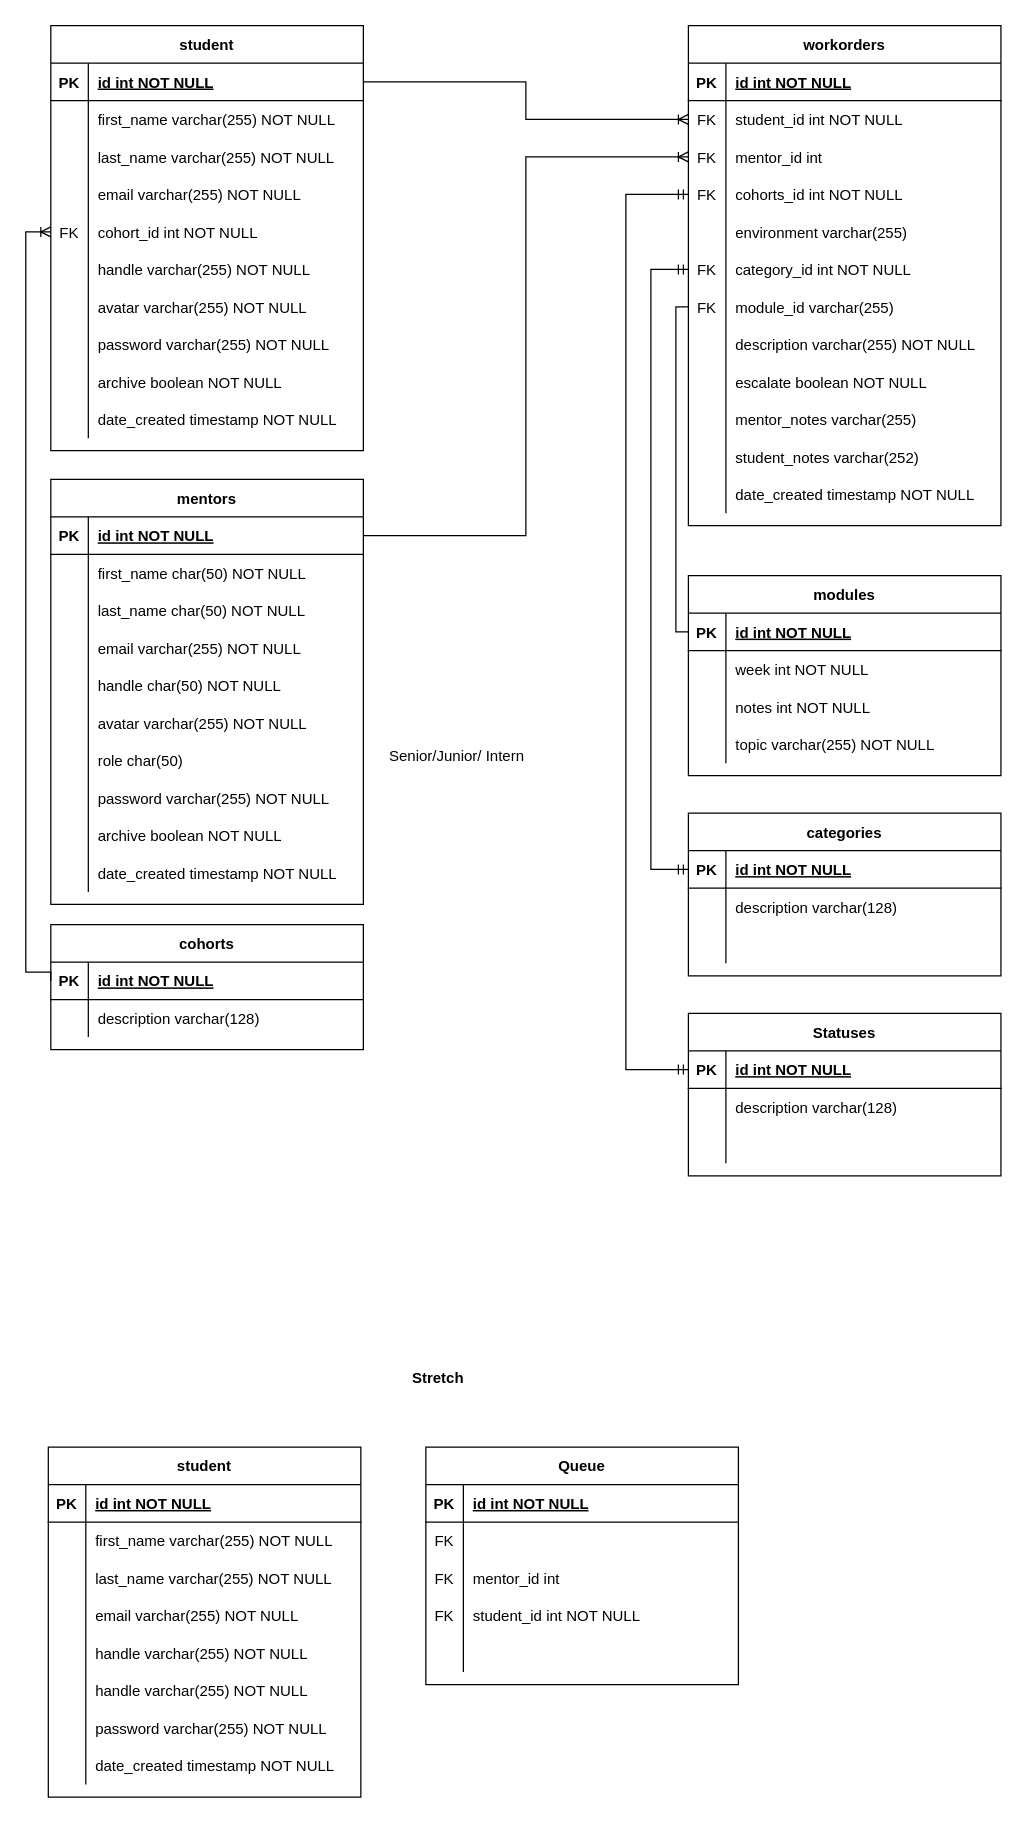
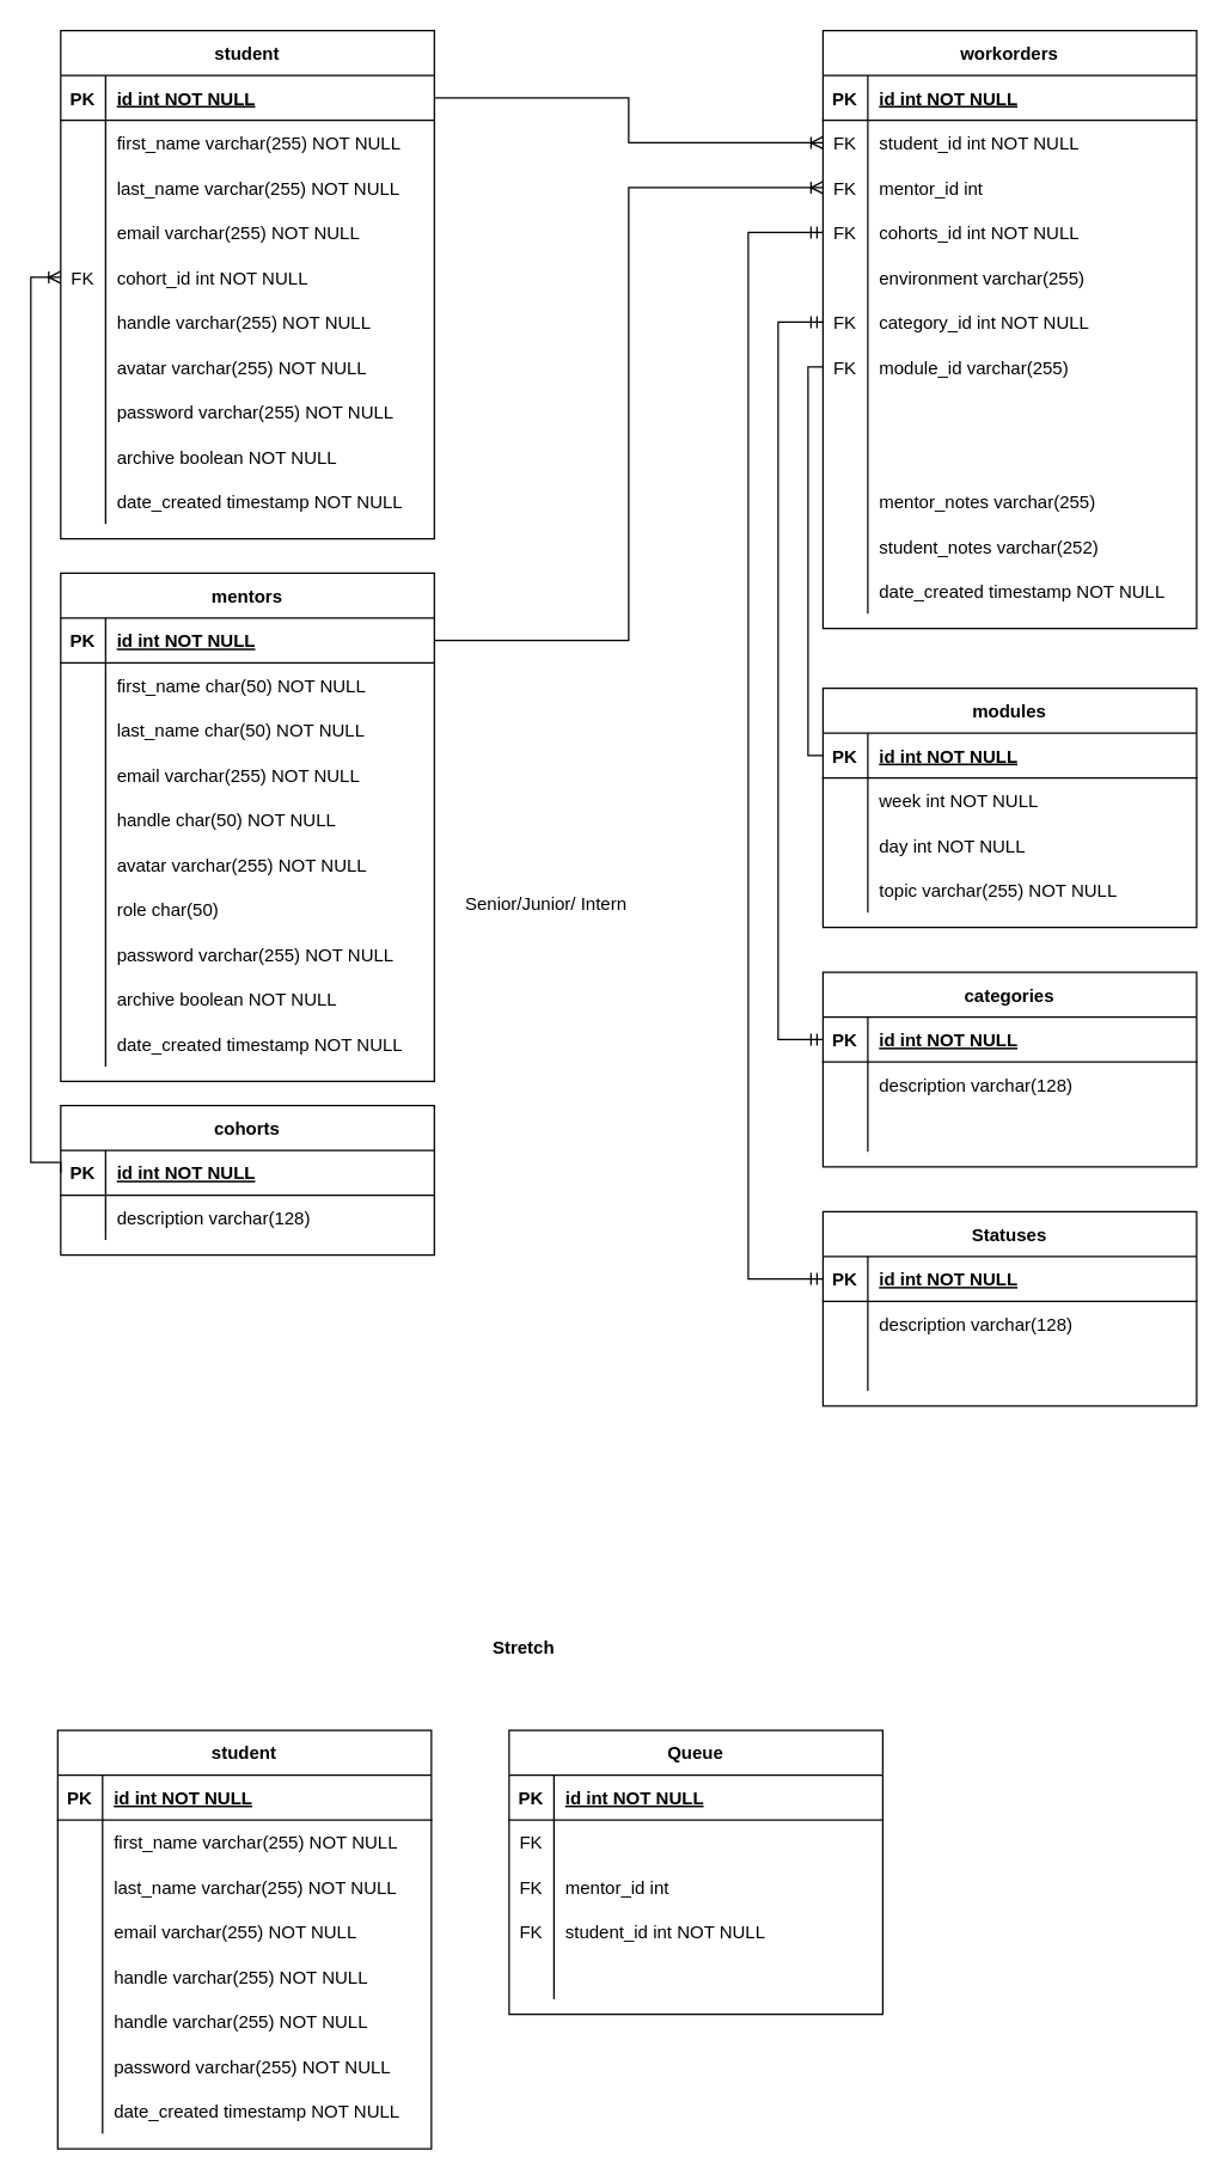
- <mxCell id="26" value="description varchar(255) NOT NULL" style="shape=partialRectangle;overflow=hidden;connectable=0;fillColor=none;top=0;left=0;bottom=0;right=0;align=left;spacingLeft=6;" parent="24" vertex="1"><mxGeometry x="30" width="220" height="30" as="geometry"><mxRectangle width="220" height="30" as="alternateBounds" /></mxGeometry></mxCell>
- <mxCell id="29" value="escalate boolean NOT NULL" style="shape=partialRectangle;overflow=hidden;connectable=0;fillColor=none;top=0;left=0;bottom=0;right=0;align=left;spacingLeft=6;" parent="27" vertex="1"><mxGeometry x="30" width="220" height="30" as="geometry"><mxRectangle width="220" height="30" as="alternateBounds" /></mxGeometry></mxCell>
- <mxCell id="48" value="notes int NOT NULL" style="shape=partialRectangle;overflow=hidden;connectable=0;fillColor=none;top=0;left=0;bottom=0;right=0;align=left;spacingLeft=6;" parent="46" vertex="1"><mxGeometry x="30" width="220" height="30" as="geometry"><mxRectangle width="220" height="30" as="alternateBounds" /></mxGeometry></mxCell>
+ <mxCell id="48" value="day int NOT NULL" style="shape=partialRectangle;overflow=hidden;connectable=0;fillColor=none;top=0;left=0;bottom=0;right=0;align=left;spacingLeft=6;" parent="46" vertex="1"><mxGeometry x="30" width="220" height="30" as="geometry"><mxRectangle width="220" height="30" as="alternateBounds" /></mxGeometry></mxCell>
